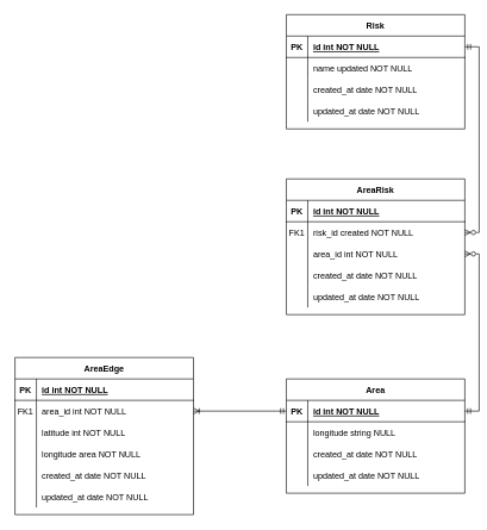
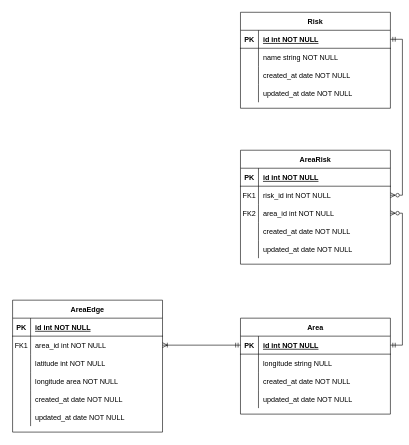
- <mxCell id="41" value="name updated NOT NULL" style="shape=partialRectangle;overflow=hidden;connectable=0;fillColor=none;top=0;left=0;bottom=0;right=0;align=left;spacingLeft=6;" parent="39" vertex="1"><mxGeometry x="30" width="220" height="30" as="geometry"><mxRectangle width="220" height="30" as="alternateBounds" /></mxGeometry></mxCell>
+ <mxCell id="41" value="name string NOT NULL" style="shape=partialRectangle;overflow=hidden;connectable=0;fillColor=none;top=0;left=0;bottom=0;right=0;align=left;spacingLeft=6;" parent="39" vertex="1"><mxGeometry x="30" width="220" height="30" as="geometry"><mxRectangle width="220" height="30" as="alternateBounds" /></mxGeometry></mxCell>
- <mxCell id="54" value="risk_id created NOT NULL" style="shape=partialRectangle;overflow=hidden;connectable=0;fillColor=none;top=0;left=0;bottom=0;right=0;align=left;spacingLeft=6;" parent="52" vertex="1"><mxGeometry x="30" width="220" height="30" as="geometry"><mxRectangle width="220" height="30" as="alternateBounds" /></mxGeometry></mxCell>
+ <mxCell id="54" value="risk_id int NOT NULL" style="shape=partialRectangle;overflow=hidden;connectable=0;fillColor=none;top=0;left=0;bottom=0;right=0;align=left;spacingLeft=6;" parent="52" vertex="1"><mxGeometry x="30" width="220" height="30" as="geometry"><mxRectangle width="220" height="30" as="alternateBounds" /></mxGeometry></mxCell>
+ <mxCell id="56" value="FK2" style="shape=partialRectangle;overflow=hidden;connectable=0;fillColor=none;top=0;left=0;bottom=0;right=0;" parent="55" vertex="1"><mxGeometry width="30" height="30" as="geometry"><mxRectangle width="30" height="30" as="alternateBounds" /></mxGeometry></mxCell>
